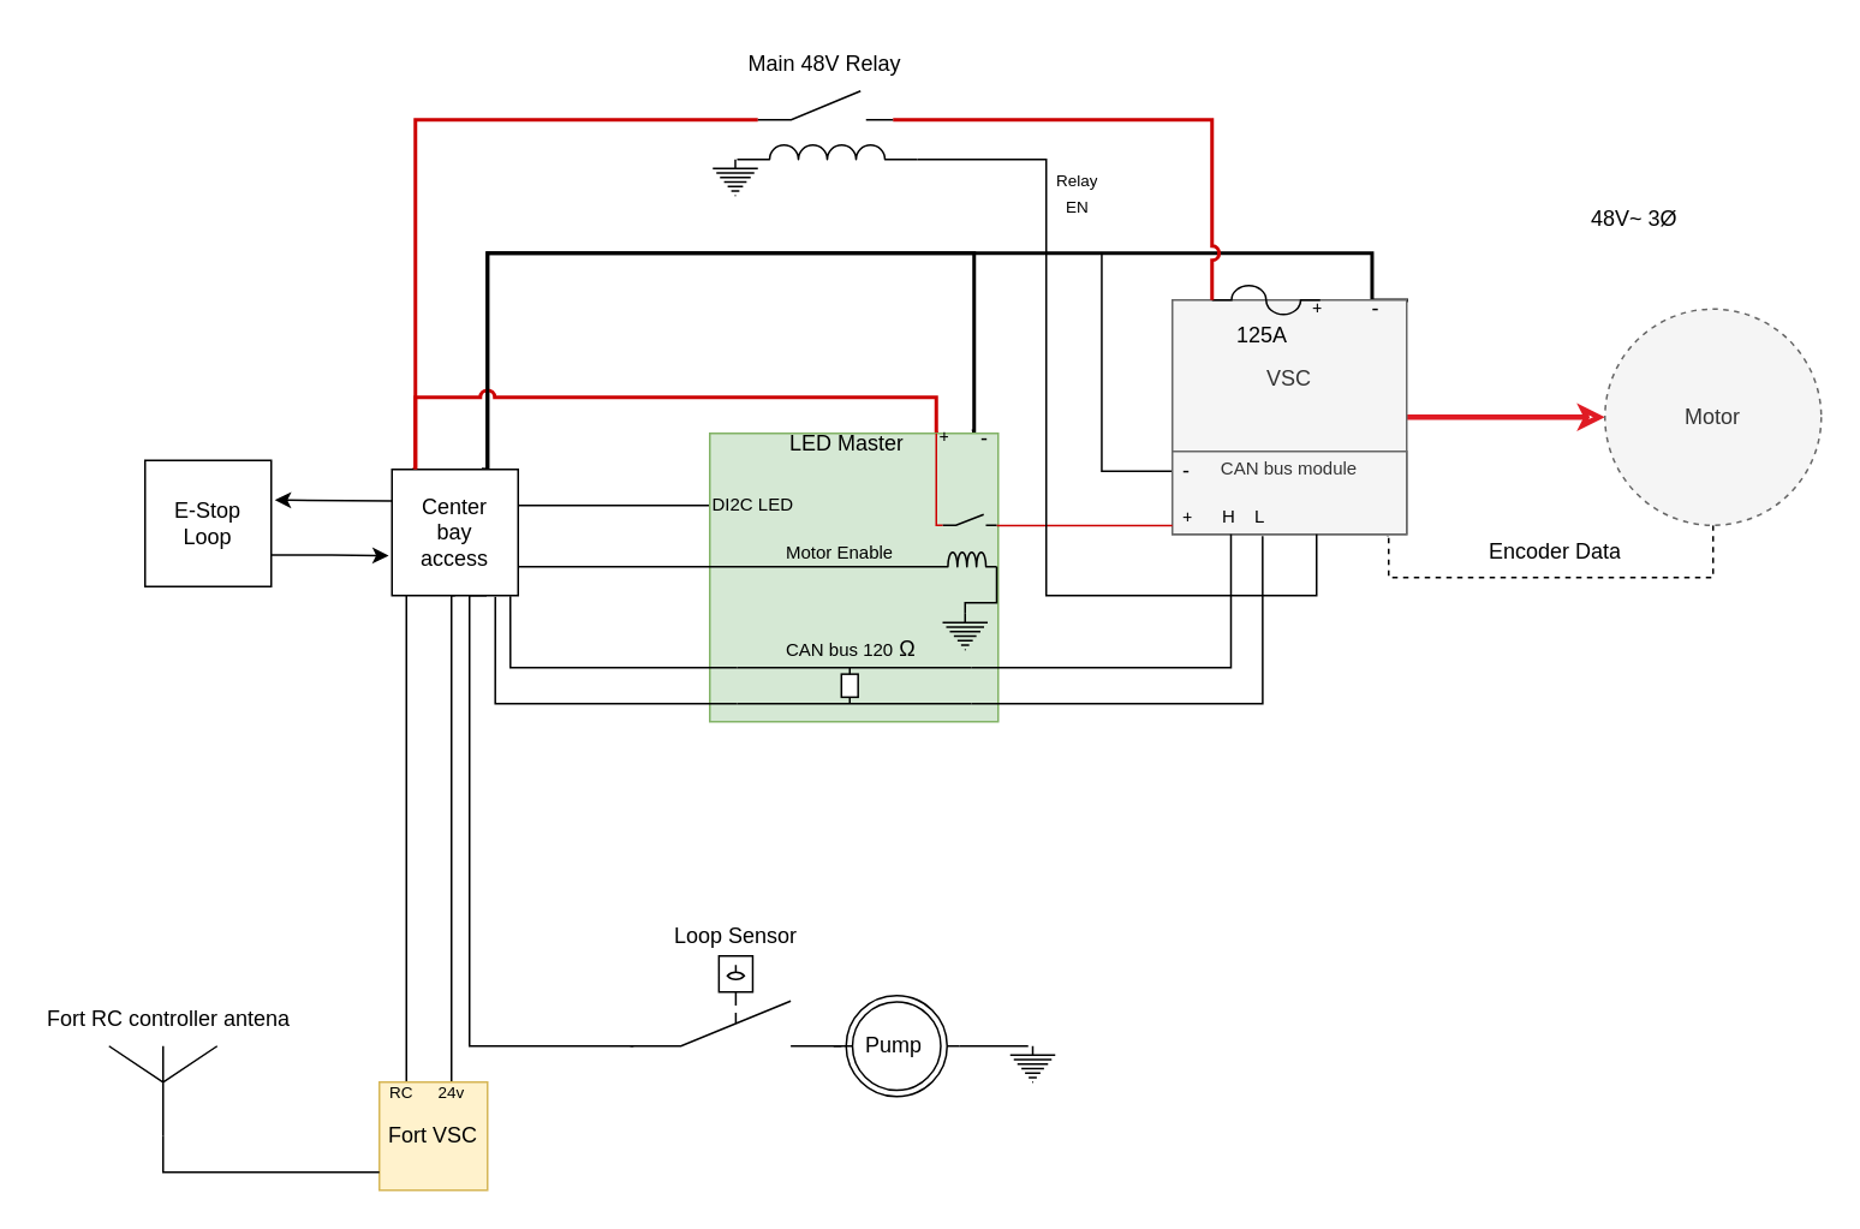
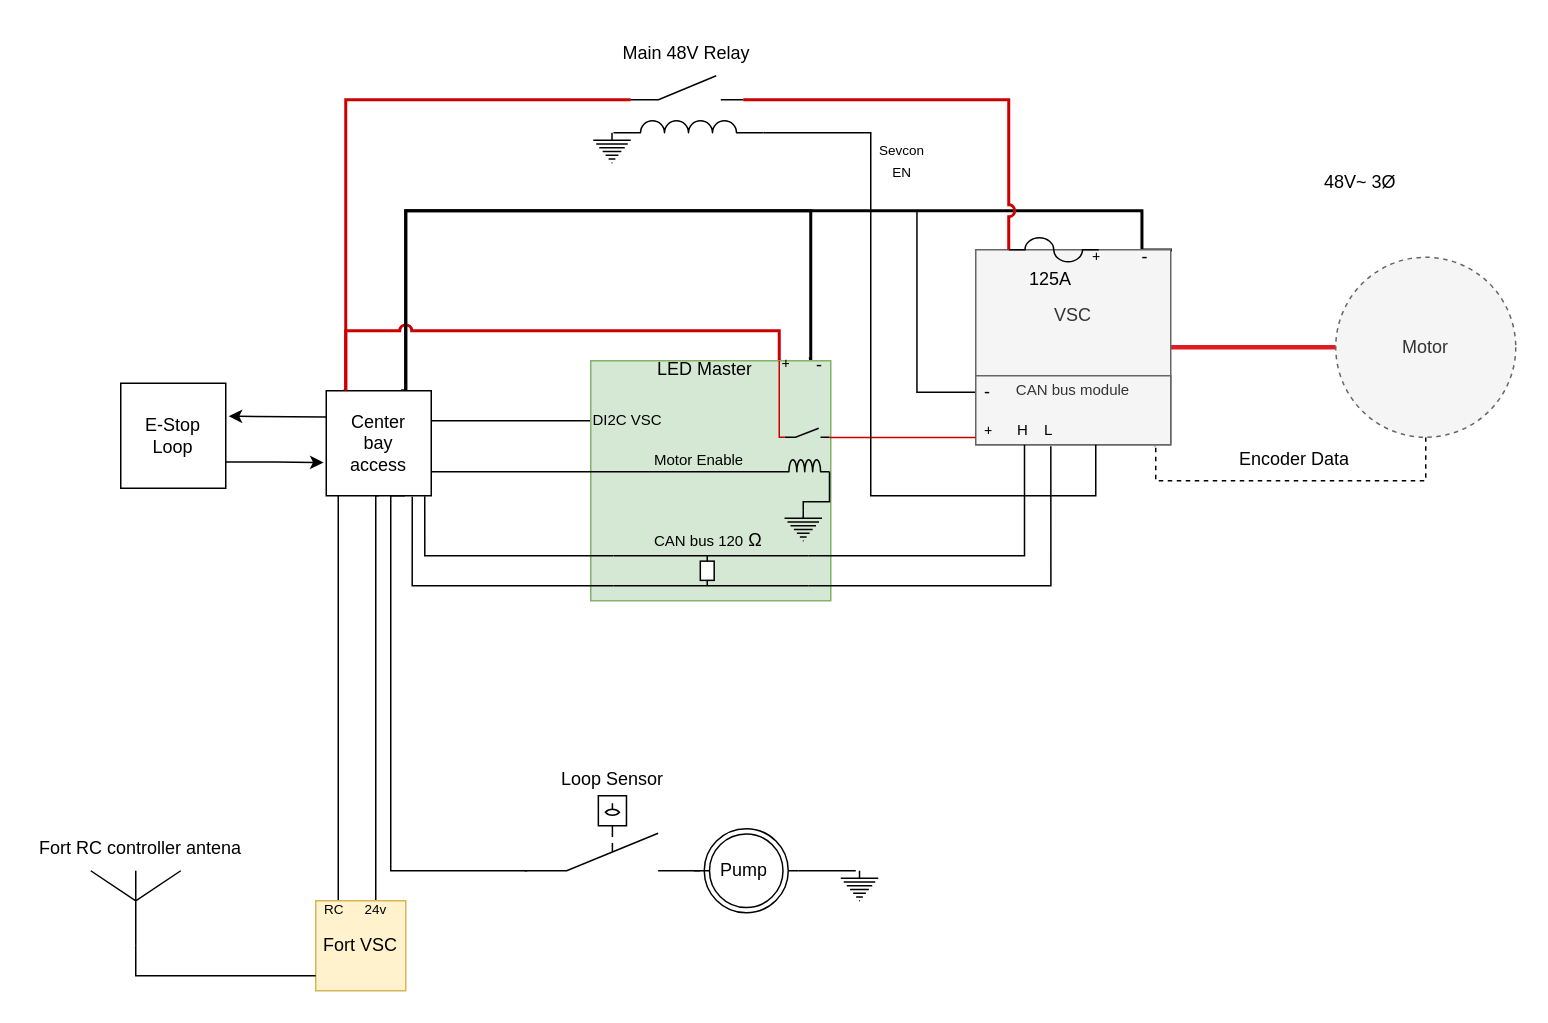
- <mxCell id="68" value="&lt;div&gt;&lt;font style=&quot;font-size: 9px;&quot;&gt;Relay&lt;/font&gt;&lt;/div&gt;&lt;div align=&quot;center&quot;&gt;&lt;font style=&quot;font-size: 9px;&quot;&gt;EN&lt;/font&gt;&lt;/div&gt;" style="text;strokeColor=none;fillColor=none;align=left;verticalAlign=middle;spacingLeft=4;spacingRight=4;overflow=hidden;points=[[0,0.5],[1,0.5]];portConstraint=eastwest;rotatable=0;whiteSpace=wrap;html=1;" vertex="1" parent="1"><mxGeometry x="580" y="88" width="51" height="35" as="geometry" /></mxCell>
+ <mxCell id="68" value="&lt;div&gt;&lt;font style=&quot;font-size: 9px;&quot;&gt;Sevcon&lt;/font&gt;&lt;/div&gt;&lt;div align=&quot;center&quot;&gt;&lt;font style=&quot;font-size: 9px;&quot;&gt;EN&lt;/font&gt;&lt;/div&gt;" style="text;strokeColor=none;fillColor=none;align=left;verticalAlign=middle;spacingLeft=4;spacingRight=4;overflow=hidden;points=[[0,0.5],[1,0.5]];portConstraint=eastwest;rotatable=0;whiteSpace=wrap;html=1;" vertex="1" parent="1"><mxGeometry x="580" y="88" width="51" height="35" as="geometry" /></mxCell>
- <mxCell id="11" style="edgeStyle=orthogonalEdgeStyle;rounded=0;orthogonalLoop=1;jettySize=auto;html=1;strokeWidth=3;endArrow=classic;endFill=0;strokeColor=light-dark(#e01b24, #ededed);" parent="1" source="12" target="14" edge="1"><mxGeometry relative="1" as="geometry"><Array as="points"><mxPoint x="770" y="200" /><mxPoint x="770" y="200" /></Array></mxGeometry></mxCell>
+ <mxCell id="11" style="edgeStyle=orthogonalEdgeStyle;rounded=0;orthogonalLoop=1;jettySize=auto;html=1;strokeWidth=3;endArrow=none;endFill=0;strokeColor=light-dark(#e01b24, #ededed);" parent="1" source="12" target="14" edge="1"><mxGeometry relative="1" as="geometry"><Array as="points"><mxPoint x="770" y="200" /><mxPoint x="770" y="200" /></Array></mxGeometry></mxCell>
- <mxCell id="45" value="&lt;font style=&quot;font-size: 10px;&quot;&gt;DI2C LED&lt;/font&gt;" style="text;strokeColor=none;fillColor=none;align=left;verticalAlign=middle;spacingLeft=4;spacingRight=4;overflow=hidden;points=[[0,0.5],[1,0.5]];portConstraint=eastwest;rotatable=0;whiteSpace=wrap;html=1;" vertex="1" parent="1"><mxGeometry x="389" y="264" width="61" height="30" as="geometry" /></mxCell>
+ <mxCell id="45" value="&lt;font style=&quot;font-size: 10px;&quot;&gt;DI2C VSC&lt;/font&gt;" style="text;strokeColor=none;fillColor=none;align=left;verticalAlign=middle;spacingLeft=4;spacingRight=4;overflow=hidden;points=[[0,0.5],[1,0.5]];portConstraint=eastwest;rotatable=0;whiteSpace=wrap;html=1;" vertex="1" parent="1"><mxGeometry x="389" y="264" width="61" height="30" as="geometry" /></mxCell>
